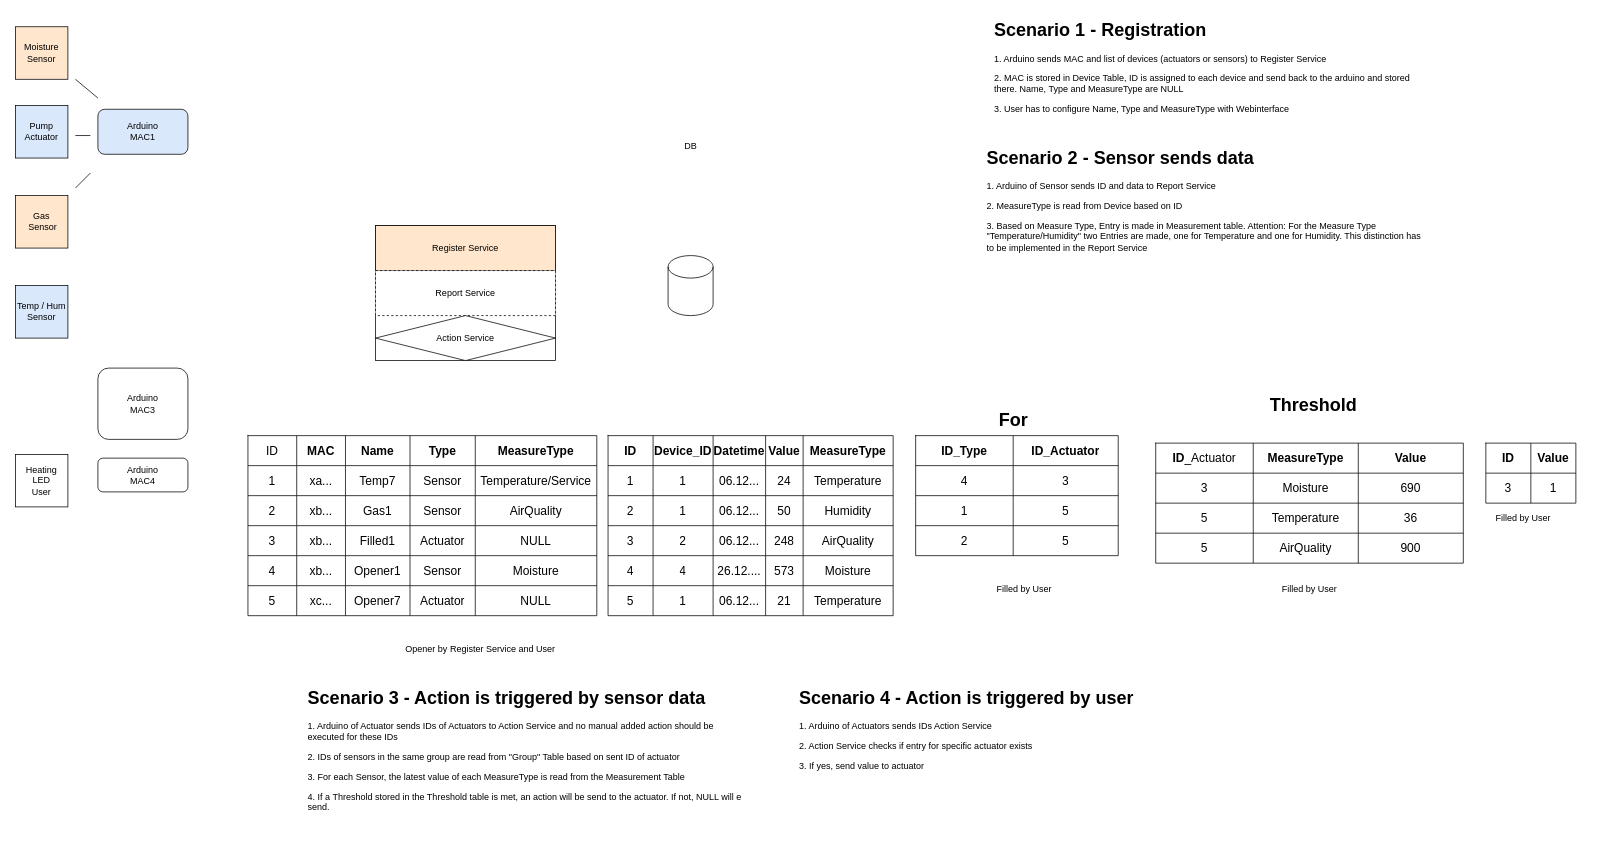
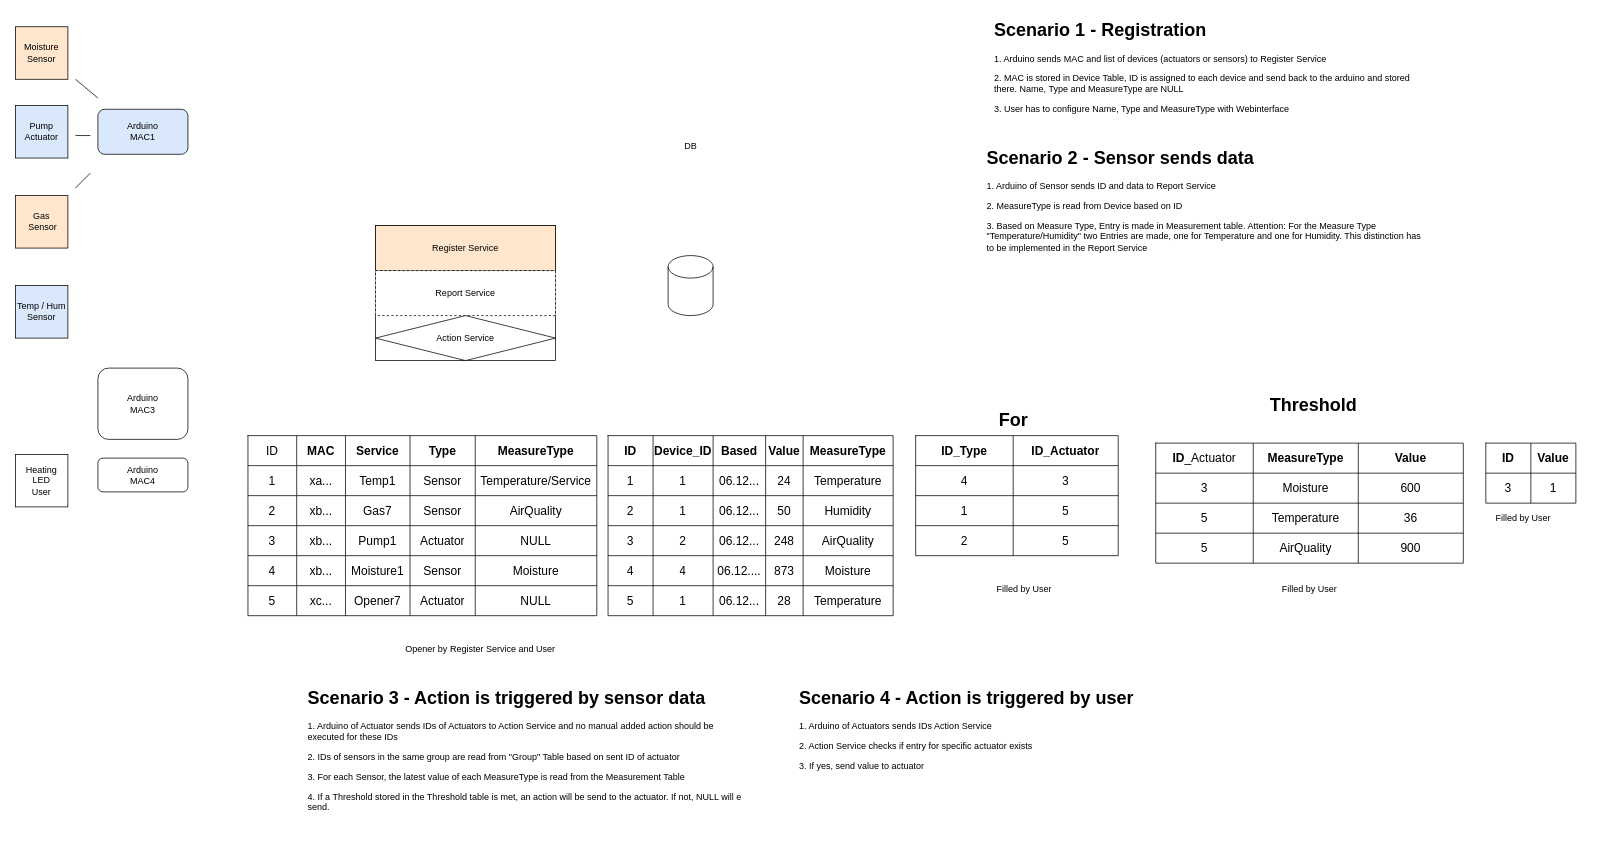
- <mxCell id="66" value="&lt;b&gt;Name&lt;/b&gt;" style="shape=partialRectangle;html=1;whiteSpace=wrap;connectable=0;strokeColor=inherit;overflow=hidden;fillColor=none;top=0;left=0;bottom=0;right=0;pointerEvents=1;fontSize=16;" parent="63" vertex="1"><mxGeometry x="130" width="86" height="40" as="geometry"><mxRectangle width="86" height="40" as="alternateBounds" /></mxGeometry></mxCell>
+ <mxCell id="66" value="&lt;b&gt;Service&lt;/b&gt;" style="shape=partialRectangle;html=1;whiteSpace=wrap;connectable=0;strokeColor=inherit;overflow=hidden;fillColor=none;top=0;left=0;bottom=0;right=0;pointerEvents=1;fontSize=16;" parent="63" vertex="1"><mxGeometry x="130" width="86" height="40" as="geometry"><mxRectangle width="86" height="40" as="alternateBounds" /></mxGeometry></mxCell>
- <mxCell id="22" value="&lt;b&gt;Datetime&lt;/b&gt;" style="shape=partialRectangle;html=1;whiteSpace=wrap;connectable=0;strokeColor=inherit;overflow=hidden;fillColor=none;top=0;left=0;bottom=0;right=0;pointerEvents=1;fontSize=16;" parent="19" vertex="1"><mxGeometry x="140" width="70" height="40" as="geometry"><mxRectangle width="70" height="40" as="alternateBounds" /></mxGeometry></mxCell>
+ <mxCell id="22" value="&lt;b&gt;Based&lt;/b&gt;" style="shape=partialRectangle;html=1;whiteSpace=wrap;connectable=0;strokeColor=inherit;overflow=hidden;fillColor=none;top=0;left=0;bottom=0;right=0;pointerEvents=1;fontSize=16;" parent="19" vertex="1"><mxGeometry x="140" width="70" height="40" as="geometry"><mxRectangle width="70" height="40" as="alternateBounds" /></mxGeometry></mxCell>
- <mxCell id="72" value="Temp7" style="shape=partialRectangle;html=1;whiteSpace=wrap;connectable=0;strokeColor=inherit;overflow=hidden;fillColor=none;top=0;left=0;bottom=0;right=0;pointerEvents=1;fontSize=16;" parent="69" vertex="1"><mxGeometry x="130" width="86" height="40" as="geometry"><mxRectangle width="86" height="40" as="alternateBounds" /></mxGeometry></mxCell>
+ <mxCell id="72" value="Temp1" style="shape=partialRectangle;html=1;whiteSpace=wrap;connectable=0;strokeColor=inherit;overflow=hidden;fillColor=none;top=0;left=0;bottom=0;right=0;pointerEvents=1;fontSize=16;" parent="69" vertex="1"><mxGeometry x="130" width="86" height="40" as="geometry"><mxRectangle width="86" height="40" as="alternateBounds" /></mxGeometry></mxCell>
- <mxCell id="122" value="690" style="shape=partialRectangle;html=1;whiteSpace=wrap;connectable=0;strokeColor=inherit;overflow=hidden;fillColor=none;top=0;left=0;bottom=0;right=0;pointerEvents=1;fontSize=16;" parent="119" vertex="1"><mxGeometry x="270" width="140" height="40" as="geometry"><mxRectangle width="140" height="40" as="alternateBounds" /></mxGeometry></mxCell>
+ <mxCell id="122" value="600" style="shape=partialRectangle;html=1;whiteSpace=wrap;connectable=0;strokeColor=inherit;overflow=hidden;fillColor=none;top=0;left=0;bottom=0;right=0;pointerEvents=1;fontSize=16;" parent="119" vertex="1"><mxGeometry x="270" width="140" height="40" as="geometry"><mxRectangle width="140" height="40" as="alternateBounds" /></mxGeometry></mxCell>
- <mxCell id="78" value="Gas1" style="shape=partialRectangle;html=1;whiteSpace=wrap;connectable=0;strokeColor=inherit;overflow=hidden;fillColor=none;top=0;left=0;bottom=0;right=0;pointerEvents=1;fontSize=16;" parent="75" vertex="1"><mxGeometry x="130" width="86" height="40" as="geometry"><mxRectangle width="86" height="40" as="alternateBounds" /></mxGeometry></mxCell>
+ <mxCell id="78" value="Gas7" style="shape=partialRectangle;html=1;whiteSpace=wrap;connectable=0;strokeColor=inherit;overflow=hidden;fillColor=none;top=0;left=0;bottom=0;right=0;pointerEvents=1;fontSize=16;" parent="75" vertex="1"><mxGeometry x="130" width="86" height="40" as="geometry"><mxRectangle width="86" height="40" as="alternateBounds" /></mxGeometry></mxCell>
- <mxCell id="84" value="Filled1" style="shape=partialRectangle;html=1;whiteSpace=wrap;connectable=0;strokeColor=inherit;overflow=hidden;fillColor=none;top=0;left=0;bottom=0;right=0;pointerEvents=1;fontSize=16;" parent="81" vertex="1"><mxGeometry x="130" width="86" height="40" as="geometry"><mxRectangle width="86" height="40" as="alternateBounds" /></mxGeometry></mxCell>
+ <mxCell id="84" value="Pump1" style="shape=partialRectangle;html=1;whiteSpace=wrap;connectable=0;strokeColor=inherit;overflow=hidden;fillColor=none;top=0;left=0;bottom=0;right=0;pointerEvents=1;fontSize=16;" parent="81" vertex="1"><mxGeometry x="130" width="86" height="40" as="geometry"><mxRectangle width="86" height="40" as="alternateBounds" /></mxGeometry></mxCell>
- <mxCell id="90" value="Opener1" style="shape=partialRectangle;html=1;whiteSpace=wrap;connectable=0;strokeColor=inherit;overflow=hidden;fillColor=none;top=0;left=0;bottom=0;right=0;pointerEvents=1;fontSize=16;" parent="87" vertex="1"><mxGeometry x="130" width="86" height="40" as="geometry"><mxRectangle width="86" height="40" as="alternateBounds" /></mxGeometry></mxCell>
+ <mxCell id="90" value="Moisture1" style="shape=partialRectangle;html=1;whiteSpace=wrap;connectable=0;strokeColor=inherit;overflow=hidden;fillColor=none;top=0;left=0;bottom=0;right=0;pointerEvents=1;fontSize=16;" parent="87" vertex="1"><mxGeometry x="130" width="86" height="40" as="geometry"><mxRectangle width="86" height="40" as="alternateBounds" /></mxGeometry></mxCell>
- <mxCell id="46" value="26.12...." style="shape=partialRectangle;html=1;whiteSpace=wrap;connectable=0;strokeColor=inherit;overflow=hidden;fillColor=none;top=0;left=0;bottom=0;right=0;pointerEvents=1;fontSize=16;" parent="43" vertex="1"><mxGeometry x="140" width="70" height="40" as="geometry"><mxRectangle width="70" height="40" as="alternateBounds" /></mxGeometry></mxCell>
+ <mxCell id="46" value="06.12...." style="shape=partialRectangle;html=1;whiteSpace=wrap;connectable=0;strokeColor=inherit;overflow=hidden;fillColor=none;top=0;left=0;bottom=0;right=0;pointerEvents=1;fontSize=16;" parent="43" vertex="1"><mxGeometry x="140" width="70" height="40" as="geometry"><mxRectangle width="70" height="40" as="alternateBounds" /></mxGeometry></mxCell>
- <mxCell id="47" value="573" style="shape=partialRectangle;html=1;whiteSpace=wrap;connectable=0;strokeColor=inherit;overflow=hidden;fillColor=none;top=0;left=0;bottom=0;right=0;pointerEvents=1;fontSize=16;" parent="43" vertex="1"><mxGeometry x="210" width="50" height="40" as="geometry"><mxRectangle width="50" height="40" as="alternateBounds" /></mxGeometry></mxCell>
+ <mxCell id="47" value="873" style="shape=partialRectangle;html=1;whiteSpace=wrap;connectable=0;strokeColor=inherit;overflow=hidden;fillColor=none;top=0;left=0;bottom=0;right=0;pointerEvents=1;fontSize=16;" parent="43" vertex="1"><mxGeometry x="210" width="50" height="40" as="geometry"><mxRectangle width="50" height="40" as="alternateBounds" /></mxGeometry></mxCell>
- <mxCell id="53" value="21" style="shape=partialRectangle;html=1;whiteSpace=wrap;connectable=0;strokeColor=inherit;overflow=hidden;fillColor=none;top=0;left=0;bottom=0;right=0;pointerEvents=1;fontSize=16;" parent="49" vertex="1"><mxGeometry x="210" width="50" height="40" as="geometry"><mxRectangle width="50" height="40" as="alternateBounds" /></mxGeometry></mxCell>
+ <mxCell id="53" value="28" style="shape=partialRectangle;html=1;whiteSpace=wrap;connectable=0;strokeColor=inherit;overflow=hidden;fillColor=none;top=0;left=0;bottom=0;right=0;pointerEvents=1;fontSize=16;" parent="49" vertex="1"><mxGeometry x="210" width="50" height="40" as="geometry"><mxRectangle width="50" height="40" as="alternateBounds" /></mxGeometry></mxCell>
